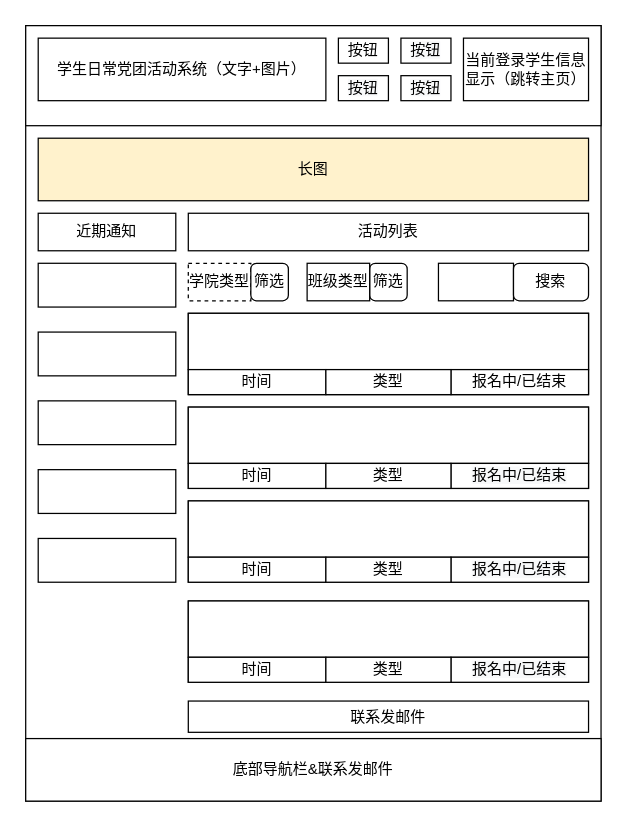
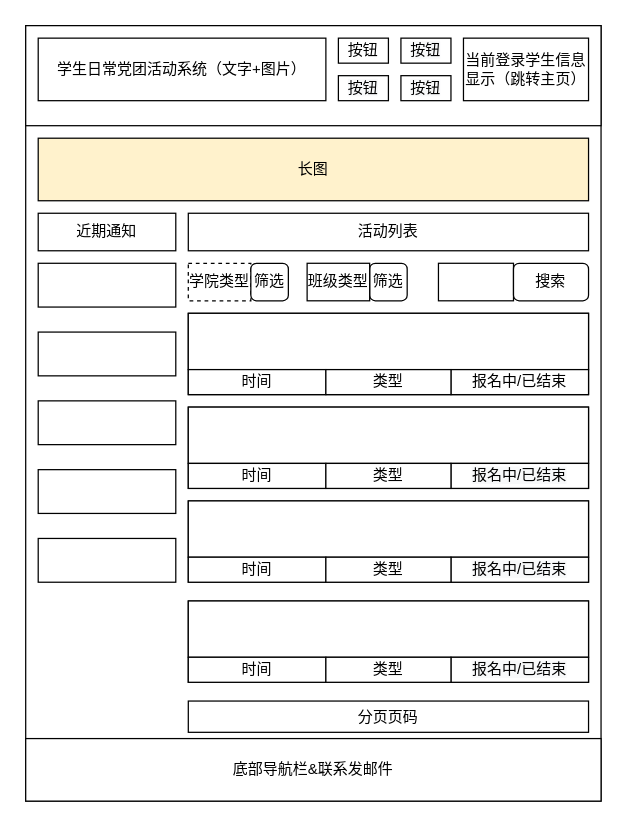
- <mxCell id="7" value="联系发邮件" style="rounded=0;whiteSpace=wrap;html=1;" parent="1" vertex="1"><mxGeometry x="150" y="560" width="320" height="25" as="geometry" /></mxCell>
+ <mxCell id="7" value="分页页码" style="rounded=0;whiteSpace=wrap;html=1;" parent="1" vertex="1"><mxGeometry x="150" y="560" width="320" height="25" as="geometry" /></mxCell>
